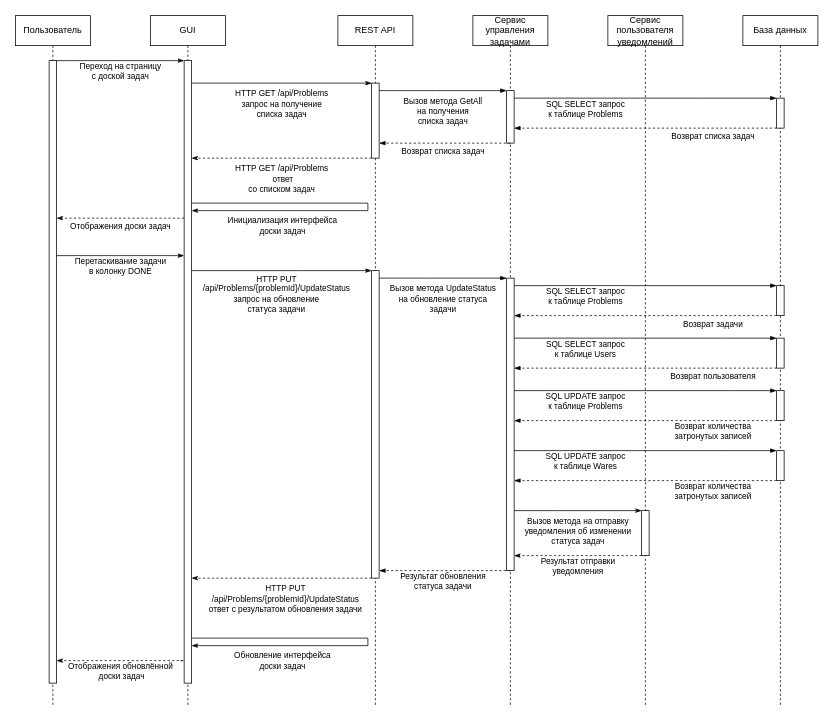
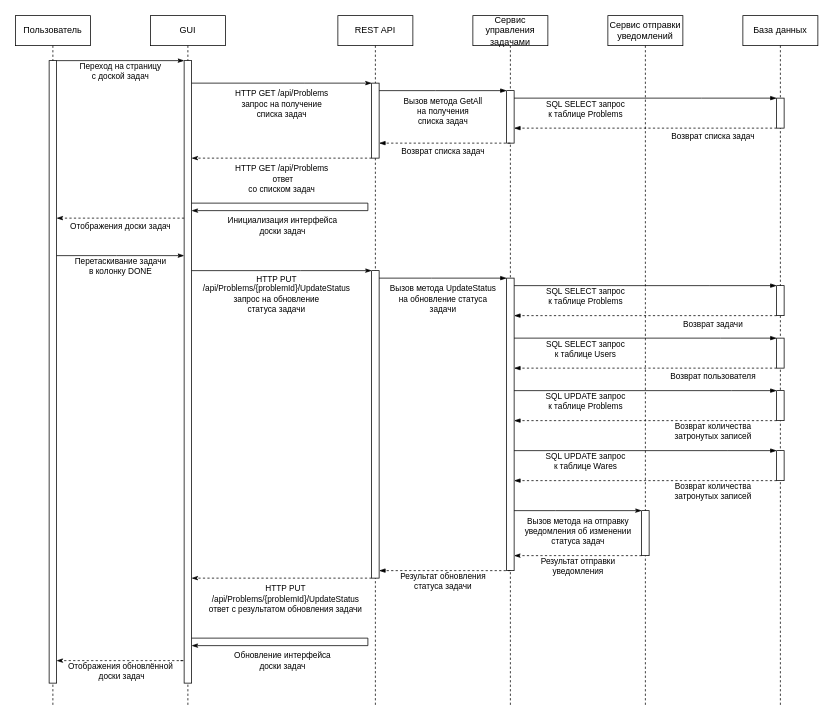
- <mxCell id="22" value="Сервис пользователя уведомлений" style="shape=umlLifeline;perimeter=lifelinePerimeter;whiteSpace=wrap;html=1;container=1;dropTarget=0;collapsible=0;recursiveResize=0;outlineConnect=0;portConstraint=eastwest;newEdgeStyle={&quot;edgeStyle&quot;:&quot;elbowEdgeStyle&quot;,&quot;elbow&quot;:&quot;vertical&quot;,&quot;curved&quot;:0,&quot;rounded&quot;:0};" parent="1" vertex="1"><mxGeometry x="810" y="20" width="100" height="920" as="geometry" /></mxCell>
+ <mxCell id="22" value="Сервис отправки уведомлений" style="shape=umlLifeline;perimeter=lifelinePerimeter;whiteSpace=wrap;html=1;container=1;dropTarget=0;collapsible=0;recursiveResize=0;outlineConnect=0;portConstraint=eastwest;newEdgeStyle={&quot;edgeStyle&quot;:&quot;elbowEdgeStyle&quot;,&quot;elbow&quot;:&quot;vertical&quot;,&quot;curved&quot;:0,&quot;rounded&quot;:0};" parent="1" vertex="1"><mxGeometry x="810" y="20" width="100" height="920" as="geometry" /></mxCell>
